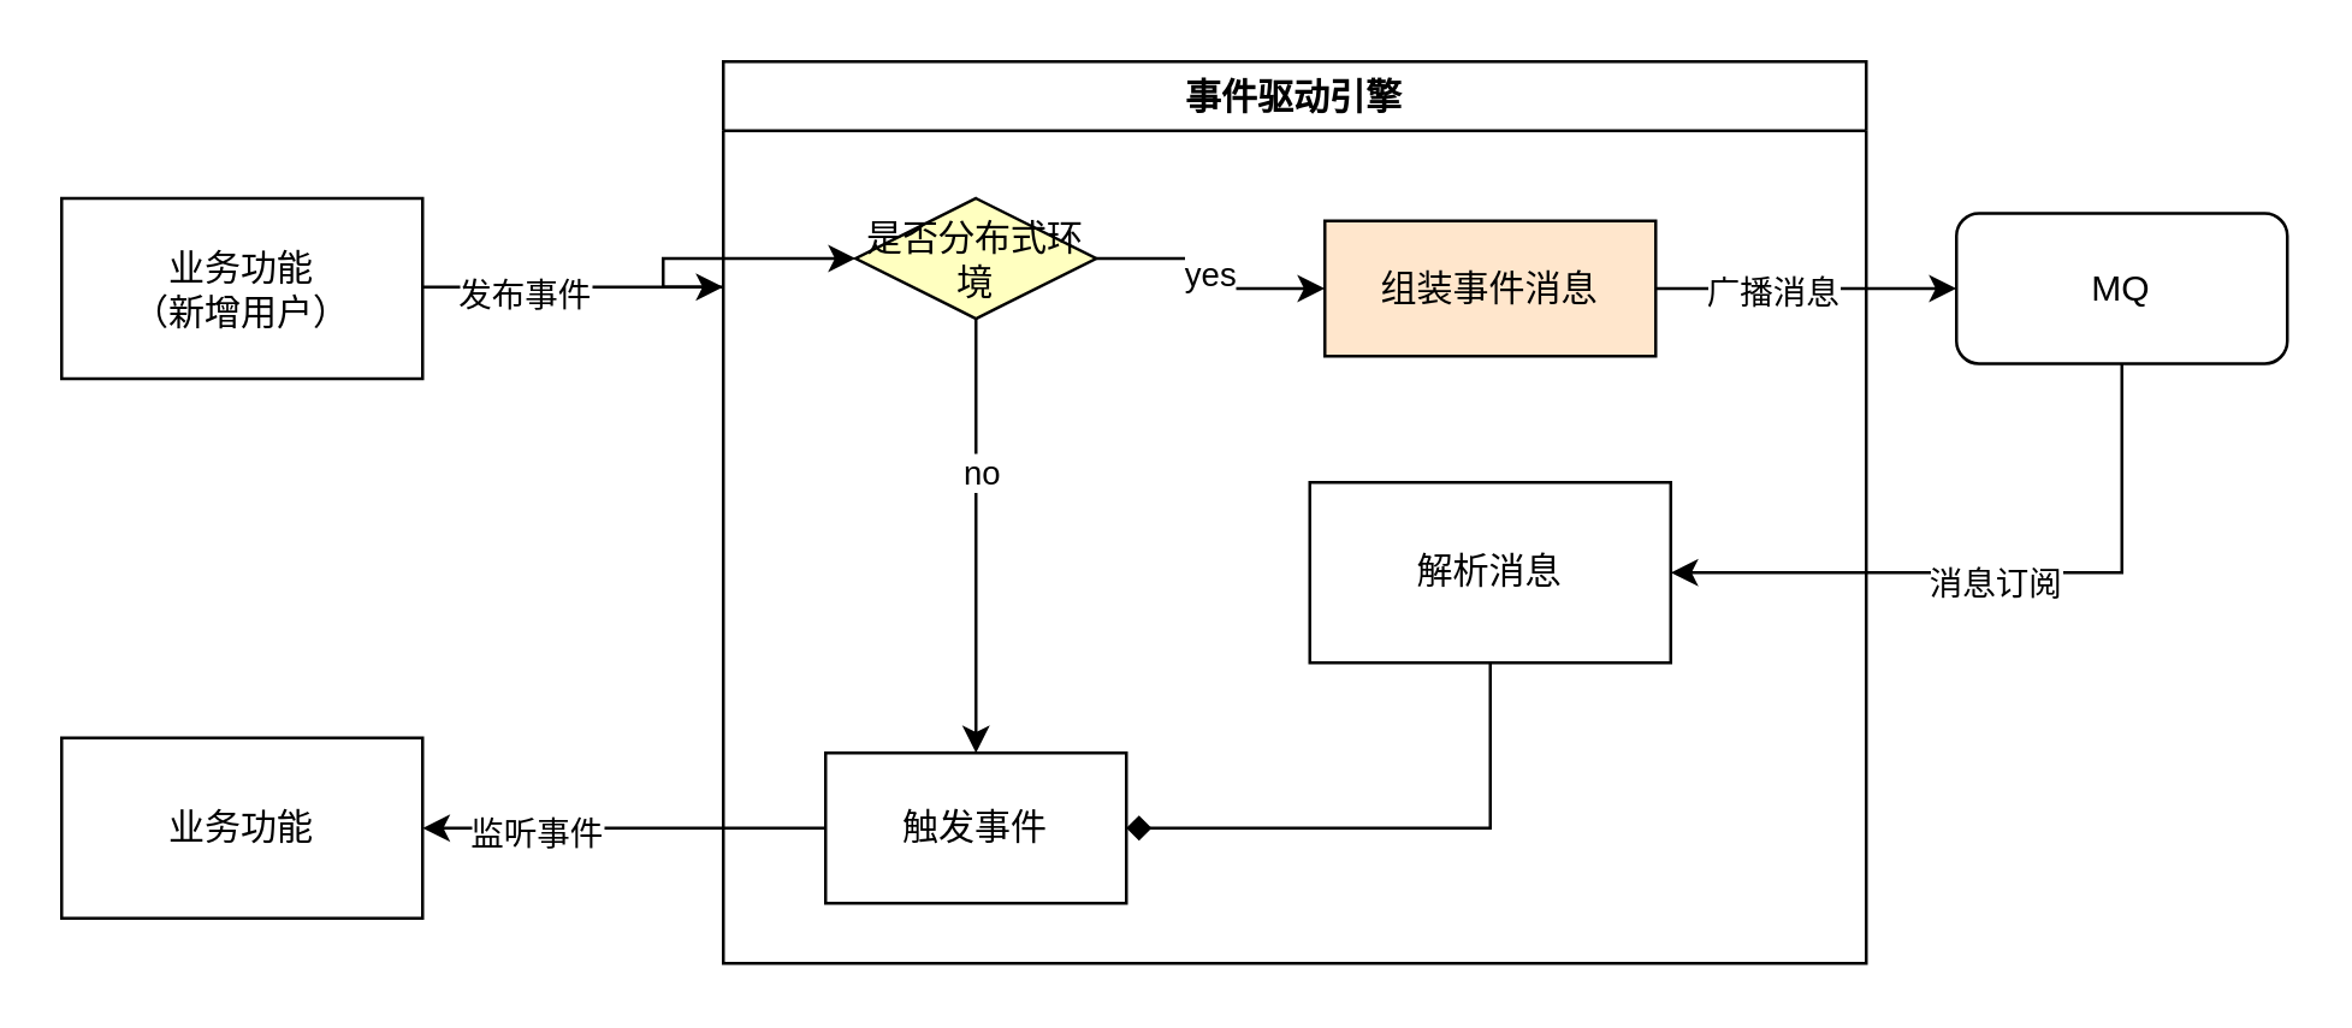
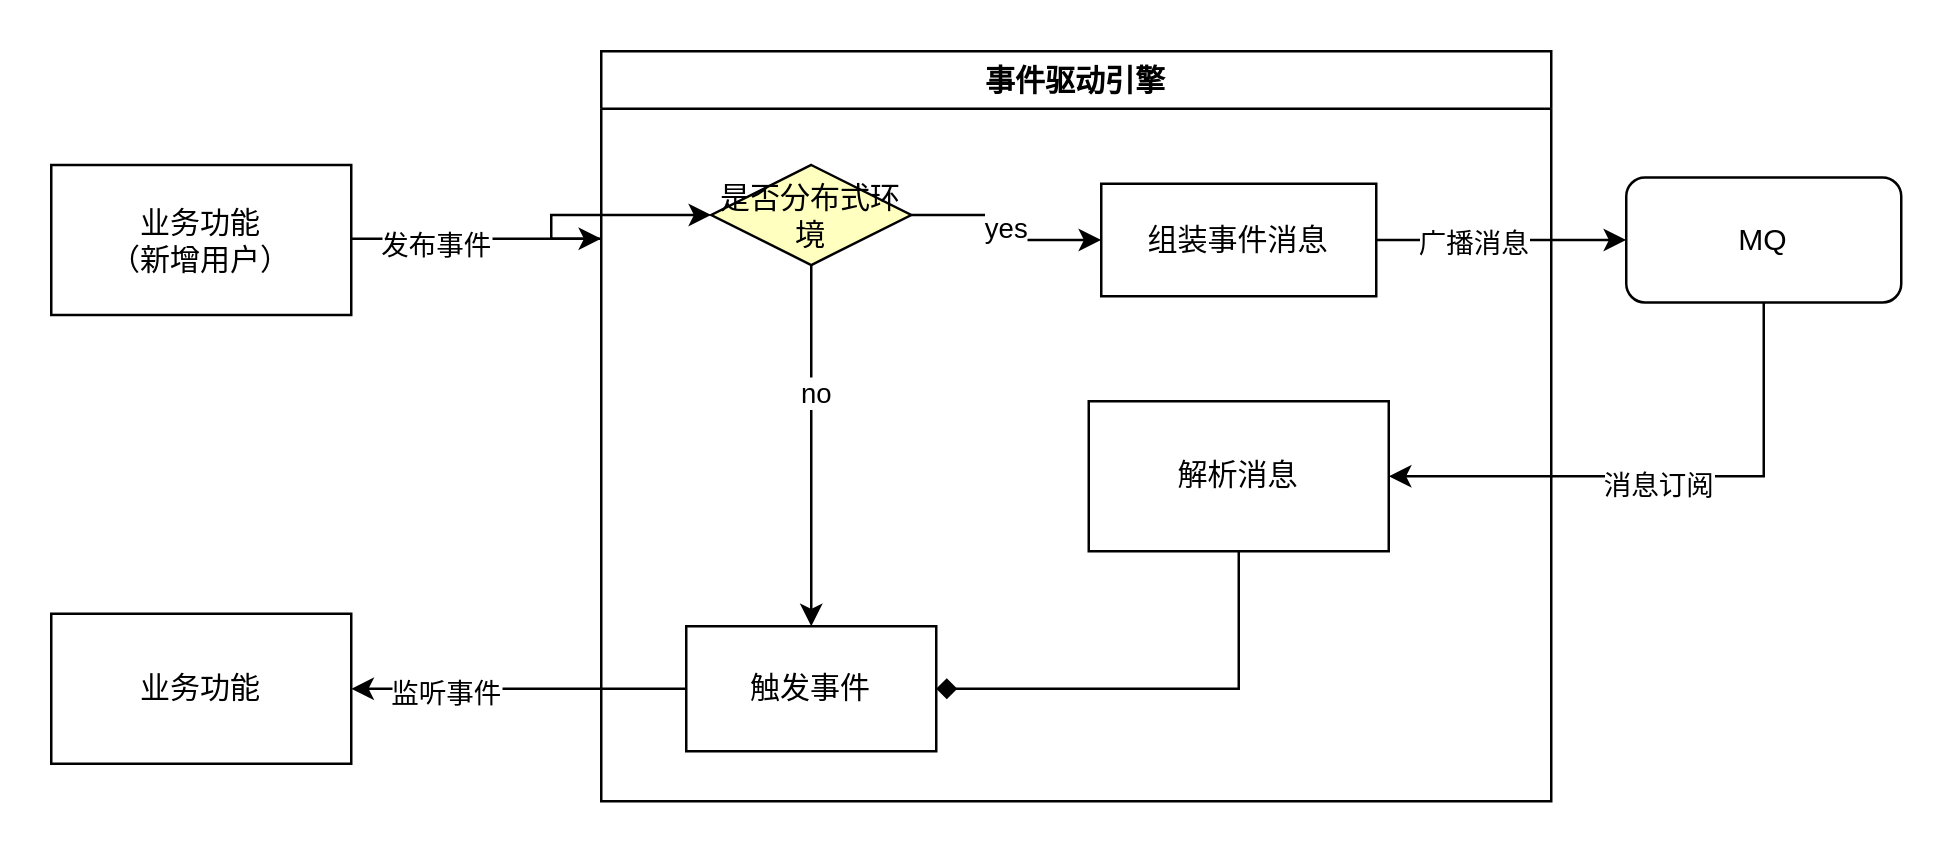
- <mxCell id="8" value="组装事件消息" style="rounded=0;whiteSpace=wrap;html=1;fillColor=#ffe6cc;" vertex="1" parent="2"><mxGeometry x="200" y="53" width="110" height="45" as="geometry" /></mxCell>
+ <mxCell id="8" value="组装事件消息" style="rounded=0;whiteSpace=wrap;html=1;" vertex="1" parent="2"><mxGeometry x="200" y="53" width="110" height="45" as="geometry" /></mxCell>
